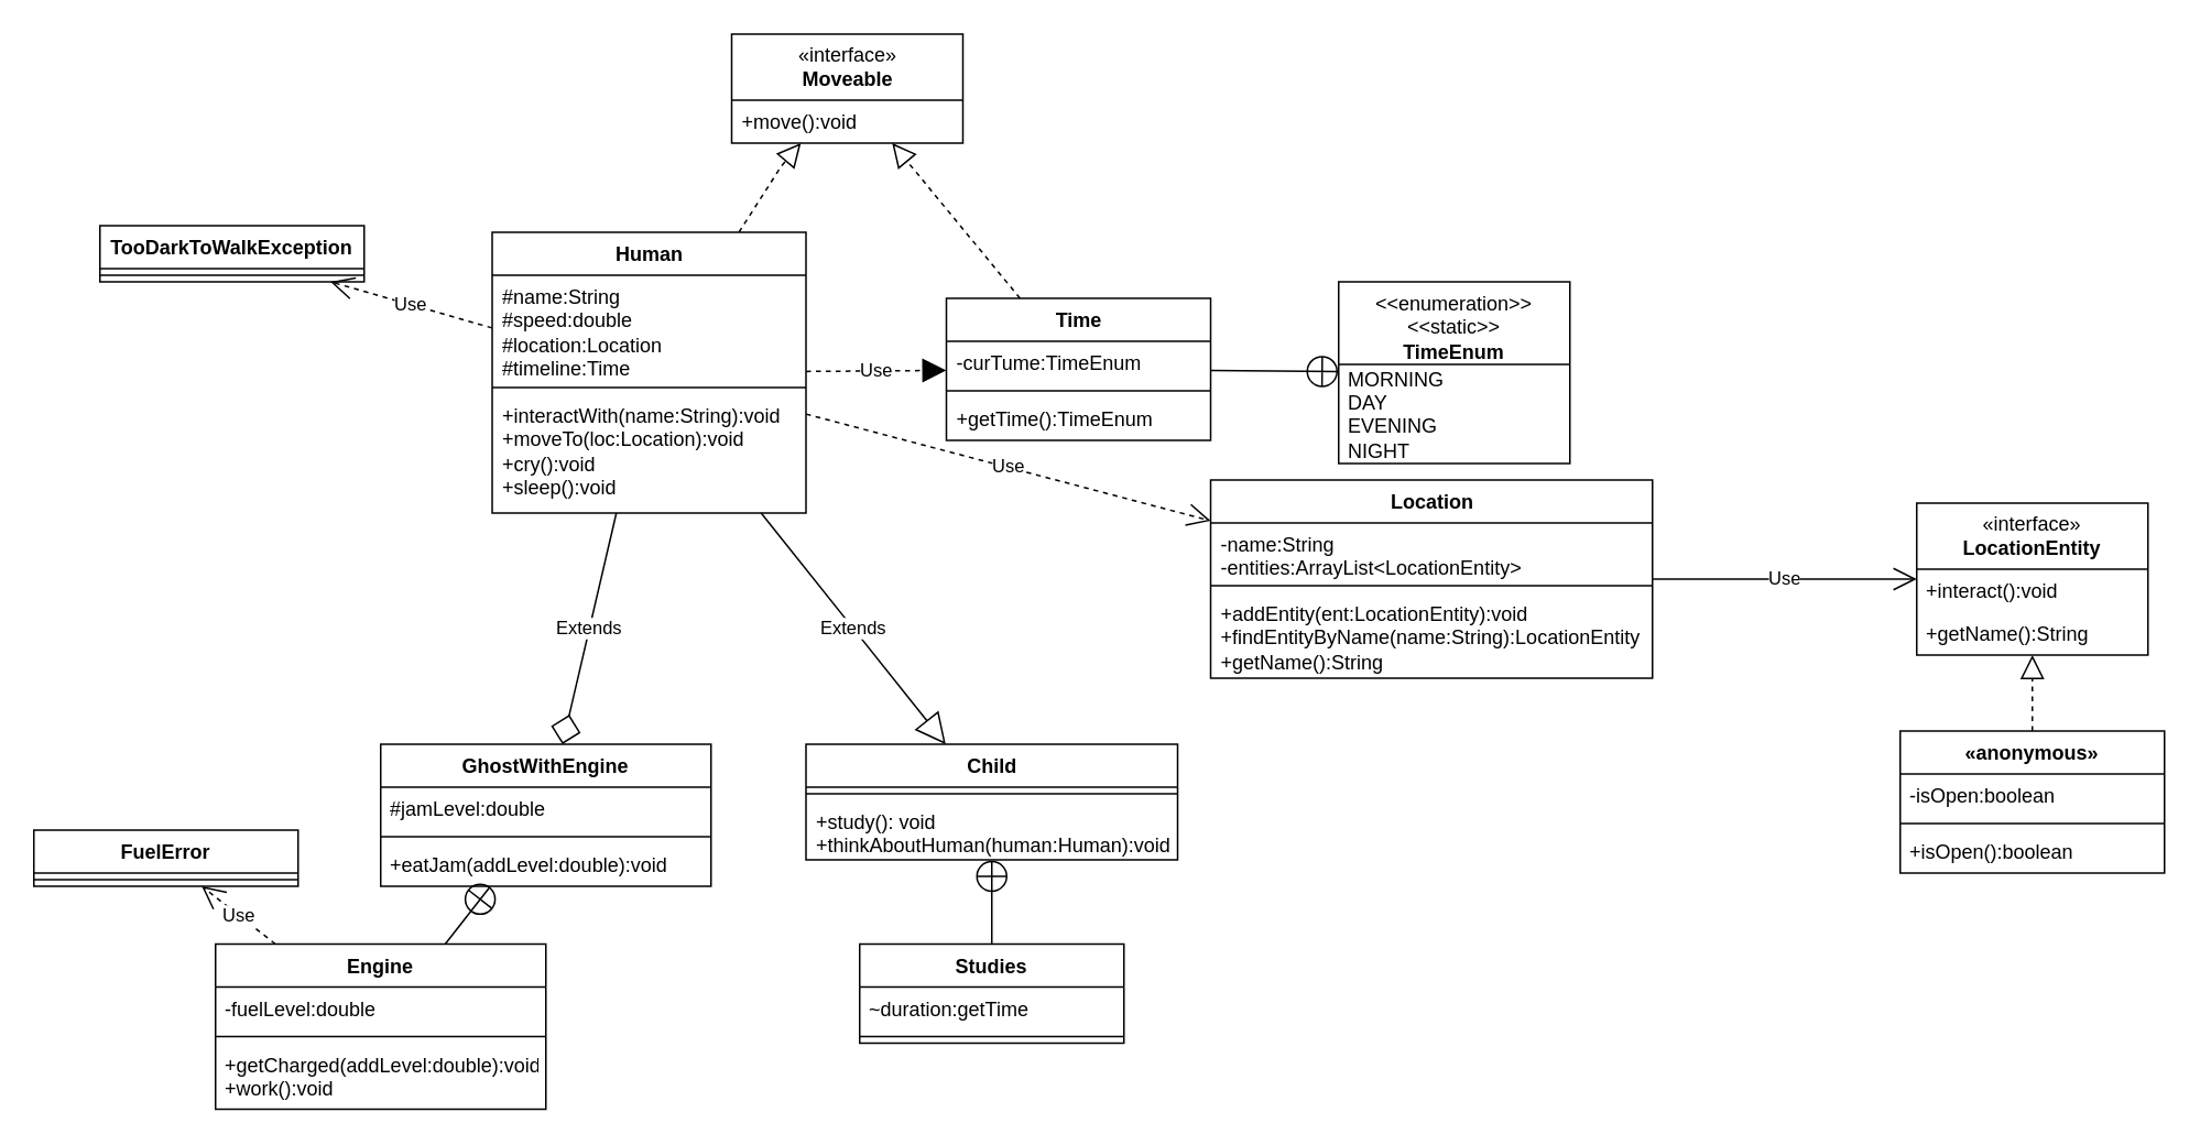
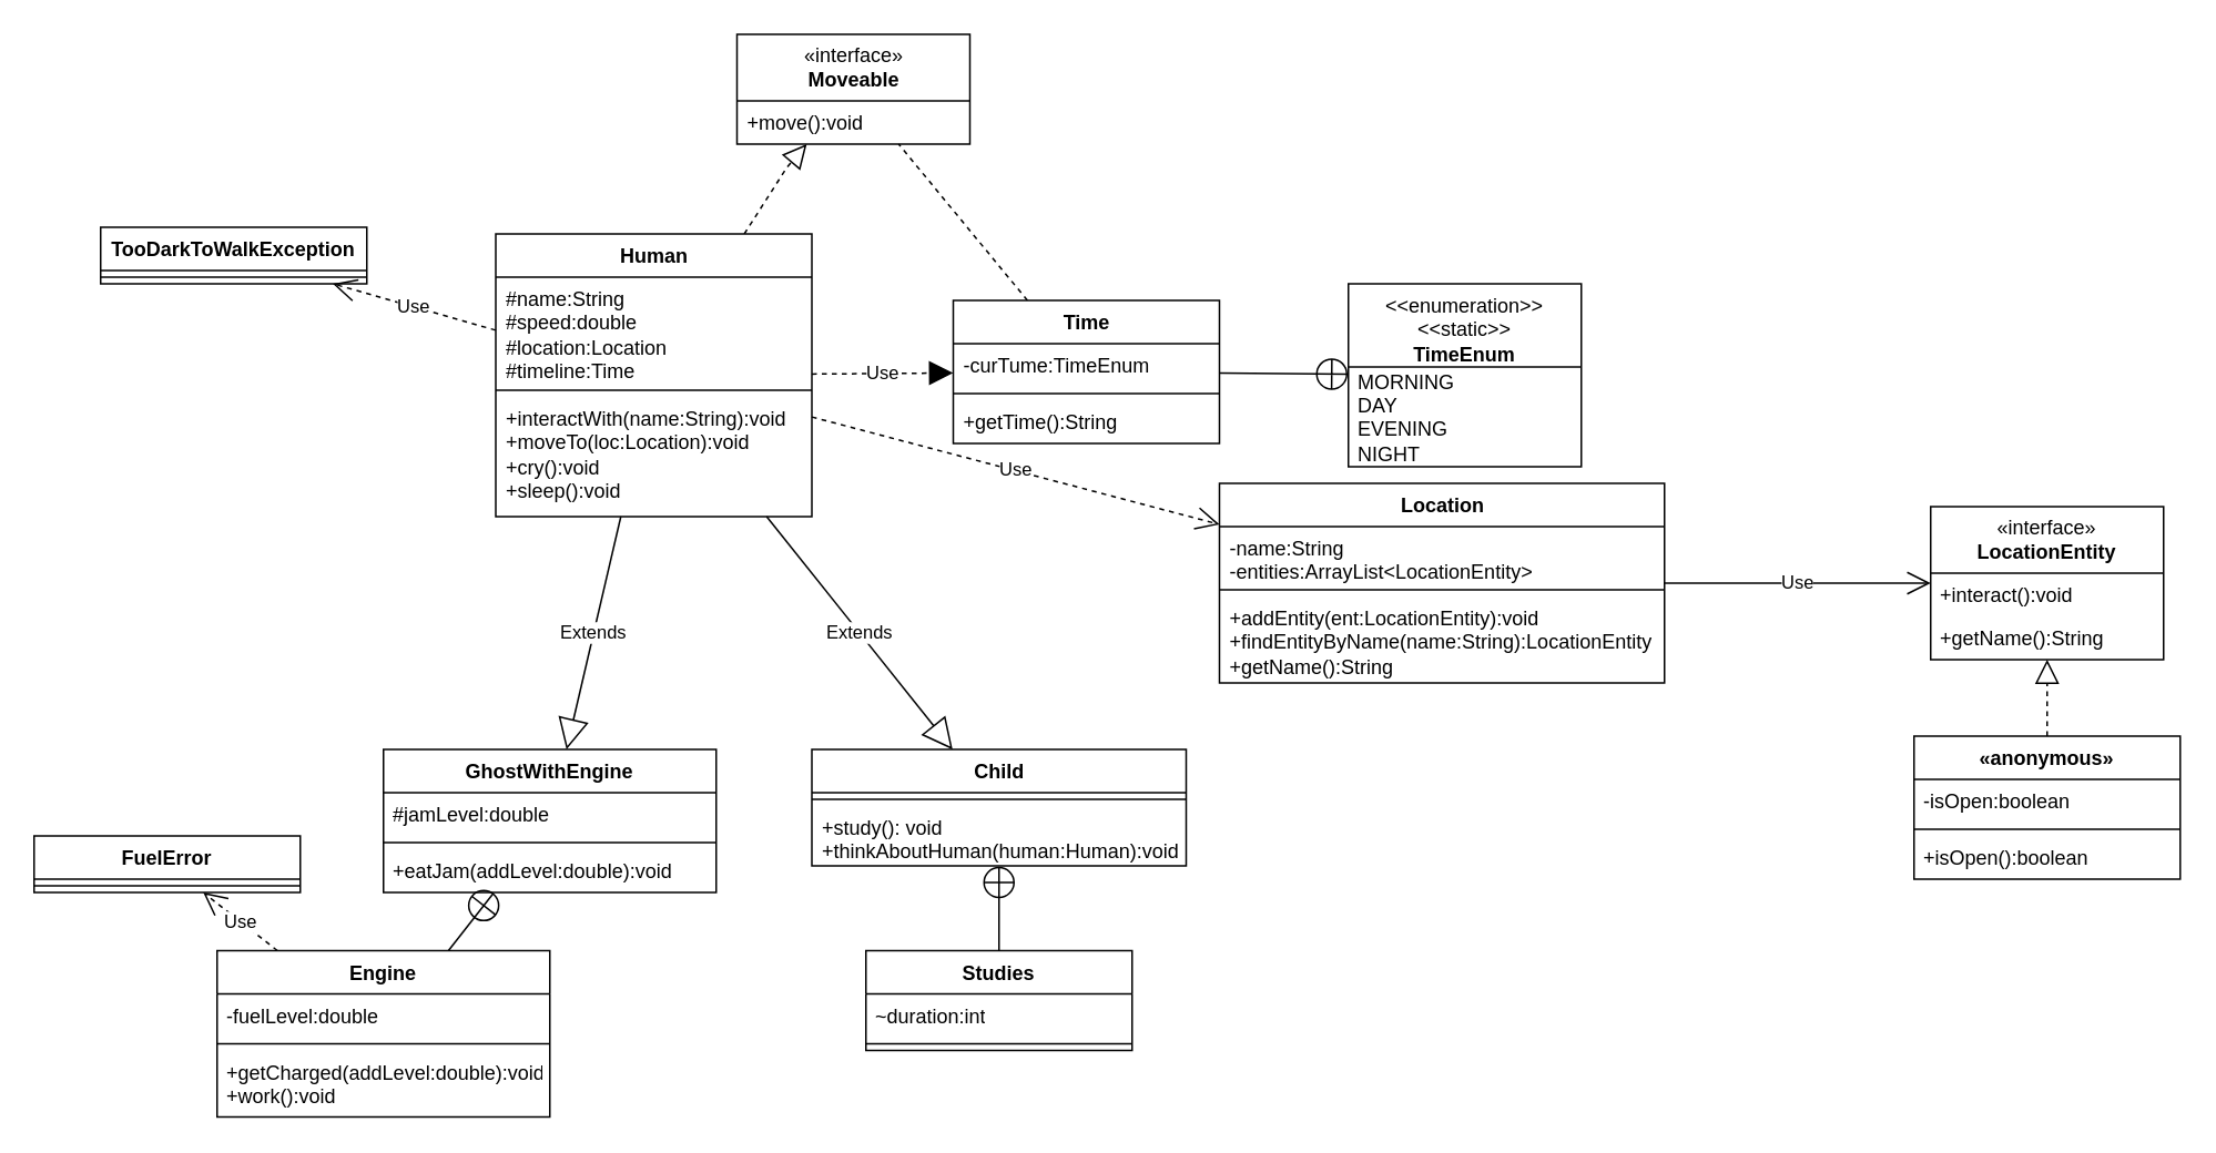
- <mxCell id="6" value="" style="endArrow=block;dashed=1;endFill=0;endSize=12;html=1;rounded=0;" parent="1" source="14" target="29" edge="1"><mxGeometry width="160" relative="1" as="geometry"><mxPoint x="610.674" y="190.5" as="sourcePoint" /><mxPoint x="525.392" y="80" as="targetPoint" /></mxGeometry></mxCell>
+ <mxCell id="6" value="" style="endArrow=none;dashed=1;endFill=0;endSize=12;html=1;rounded=0;" parent="1" source="14" target="29" edge="1"><mxGeometry width="160" relative="1" as="geometry"><mxPoint x="610.674" y="190.5" as="sourcePoint" /><mxPoint x="525.392" y="80" as="targetPoint" /></mxGeometry></mxCell>
- <mxCell id="17" value="+getTime():TimeEnum" style="text;strokeColor=none;fillColor=none;align=left;verticalAlign=top;spacingLeft=4;spacingRight=4;overflow=hidden;rotatable=0;points=[[0,0.5],[1,0.5]];portConstraint=eastwest;whiteSpace=wrap;html=1;" parent="14" vertex="1"><mxGeometry y="60" width="160" height="26" as="geometry" /></mxCell>
+ <mxCell id="17" value="+getTime():String" style="text;strokeColor=none;fillColor=none;align=left;verticalAlign=top;spacingLeft=4;spacingRight=4;overflow=hidden;rotatable=0;points=[[0,0.5],[1,0.5]];portConstraint=eastwest;whiteSpace=wrap;html=1;" parent="14" vertex="1"><mxGeometry y="60" width="160" height="26" as="geometry" /></mxCell>
- <mxCell id="8" value="Extends" style="endArrow=diamond;endSize=16;endFill=0;html=1;rounded=0;" parent="1" source="10" target="25" edge="1"><mxGeometry width="160" relative="1" as="geometry"><mxPoint x="443.011" y="249" as="sourcePoint" /><mxPoint x="537.732" y="390" as="targetPoint" /></mxGeometry></mxCell>
+ <mxCell id="8" value="Extends" style="endArrow=block;endSize=16;endFill=0;html=1;rounded=0;" parent="1" source="10" target="25" edge="1"><mxGeometry width="160" relative="1" as="geometry"><mxPoint x="443.011" y="249" as="sourcePoint" /><mxPoint x="537.732" y="390" as="targetPoint" /></mxGeometry></mxCell>
- <mxCell id="52" value="~duration:getTime" style="text;strokeColor=none;fillColor=none;align=left;verticalAlign=top;spacingLeft=4;spacingRight=4;overflow=hidden;rotatable=0;points=[[0,0.5],[1,0.5]];portConstraint=eastwest;whiteSpace=wrap;html=1;" parent="51" vertex="1"><mxGeometry y="26" width="160" height="26" as="geometry" /></mxCell>
+ <mxCell id="52" value="~duration:int" style="text;strokeColor=none;fillColor=none;align=left;verticalAlign=top;spacingLeft=4;spacingRight=4;overflow=hidden;rotatable=0;points=[[0,0.5],[1,0.5]];portConstraint=eastwest;whiteSpace=wrap;html=1;" parent="51" vertex="1"><mxGeometry y="26" width="160" height="26" as="geometry" /></mxCell>
